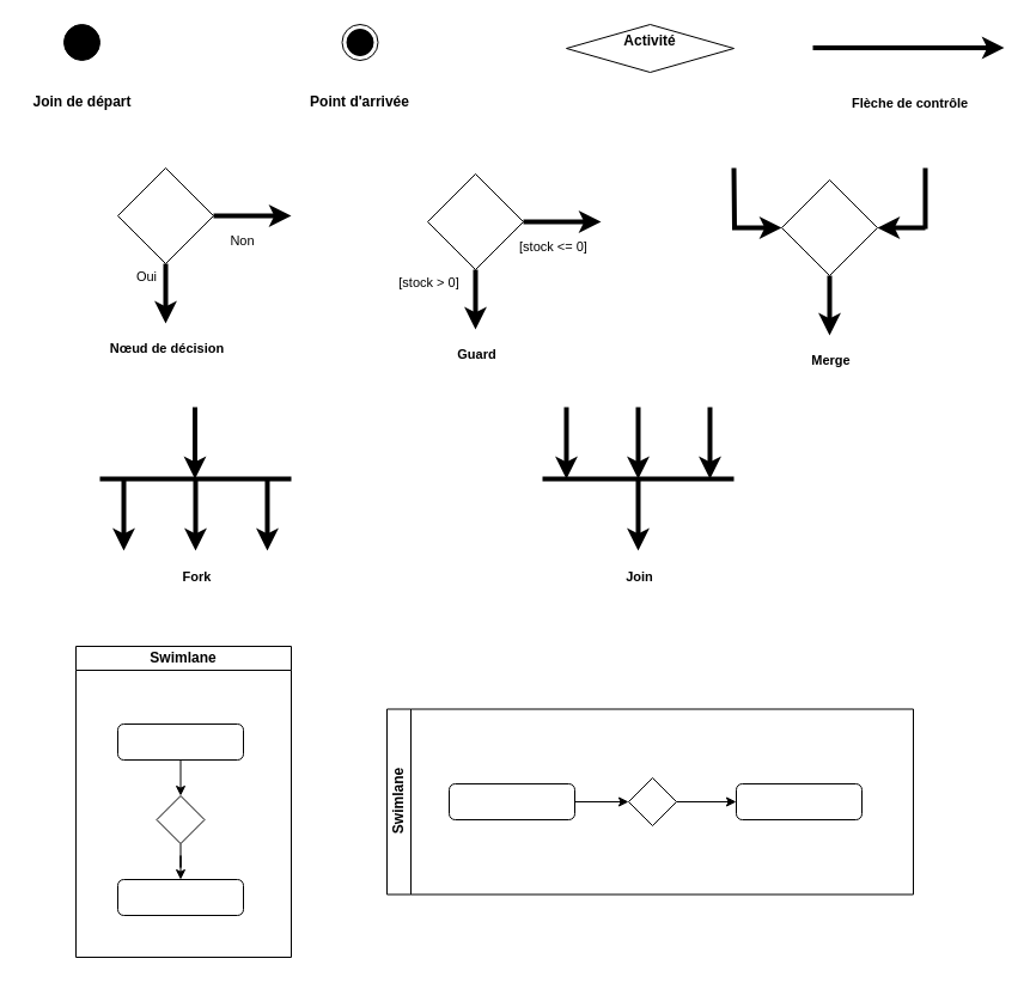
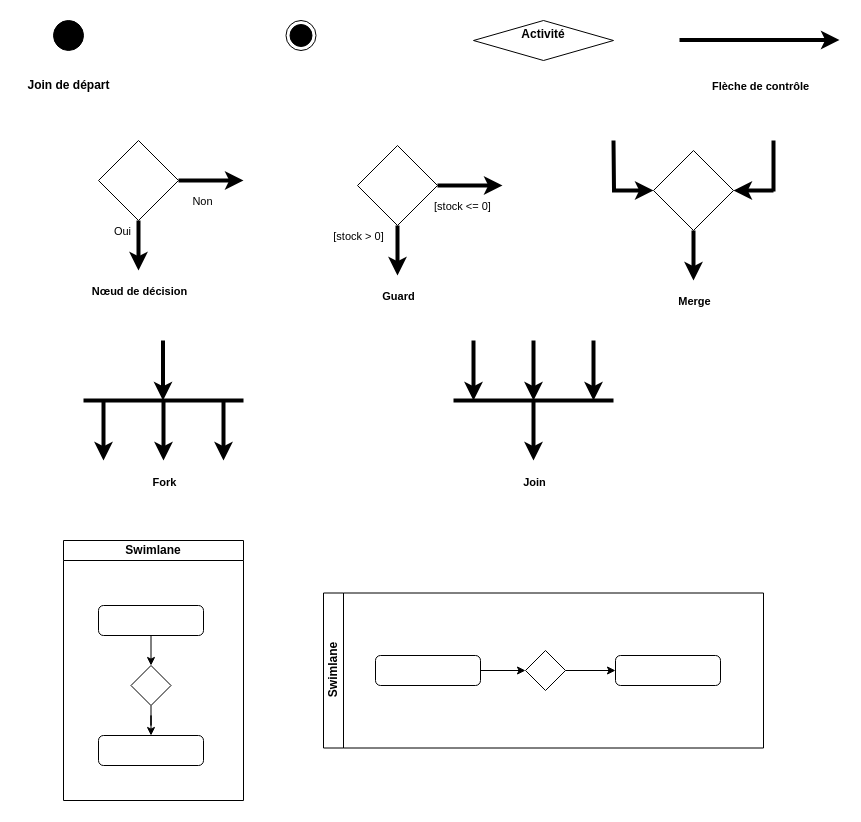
- <mxCell id="6" value="&lt;b&gt;Point d'arrivée&lt;/b&gt;" style="text;html=1;align=center;verticalAlign=middle;whiteSpace=wrap;rounded=0;" vertex="1" parent="5"><mxGeometry y="50" width="95" height="30" as="geometry" /></mxCell>
